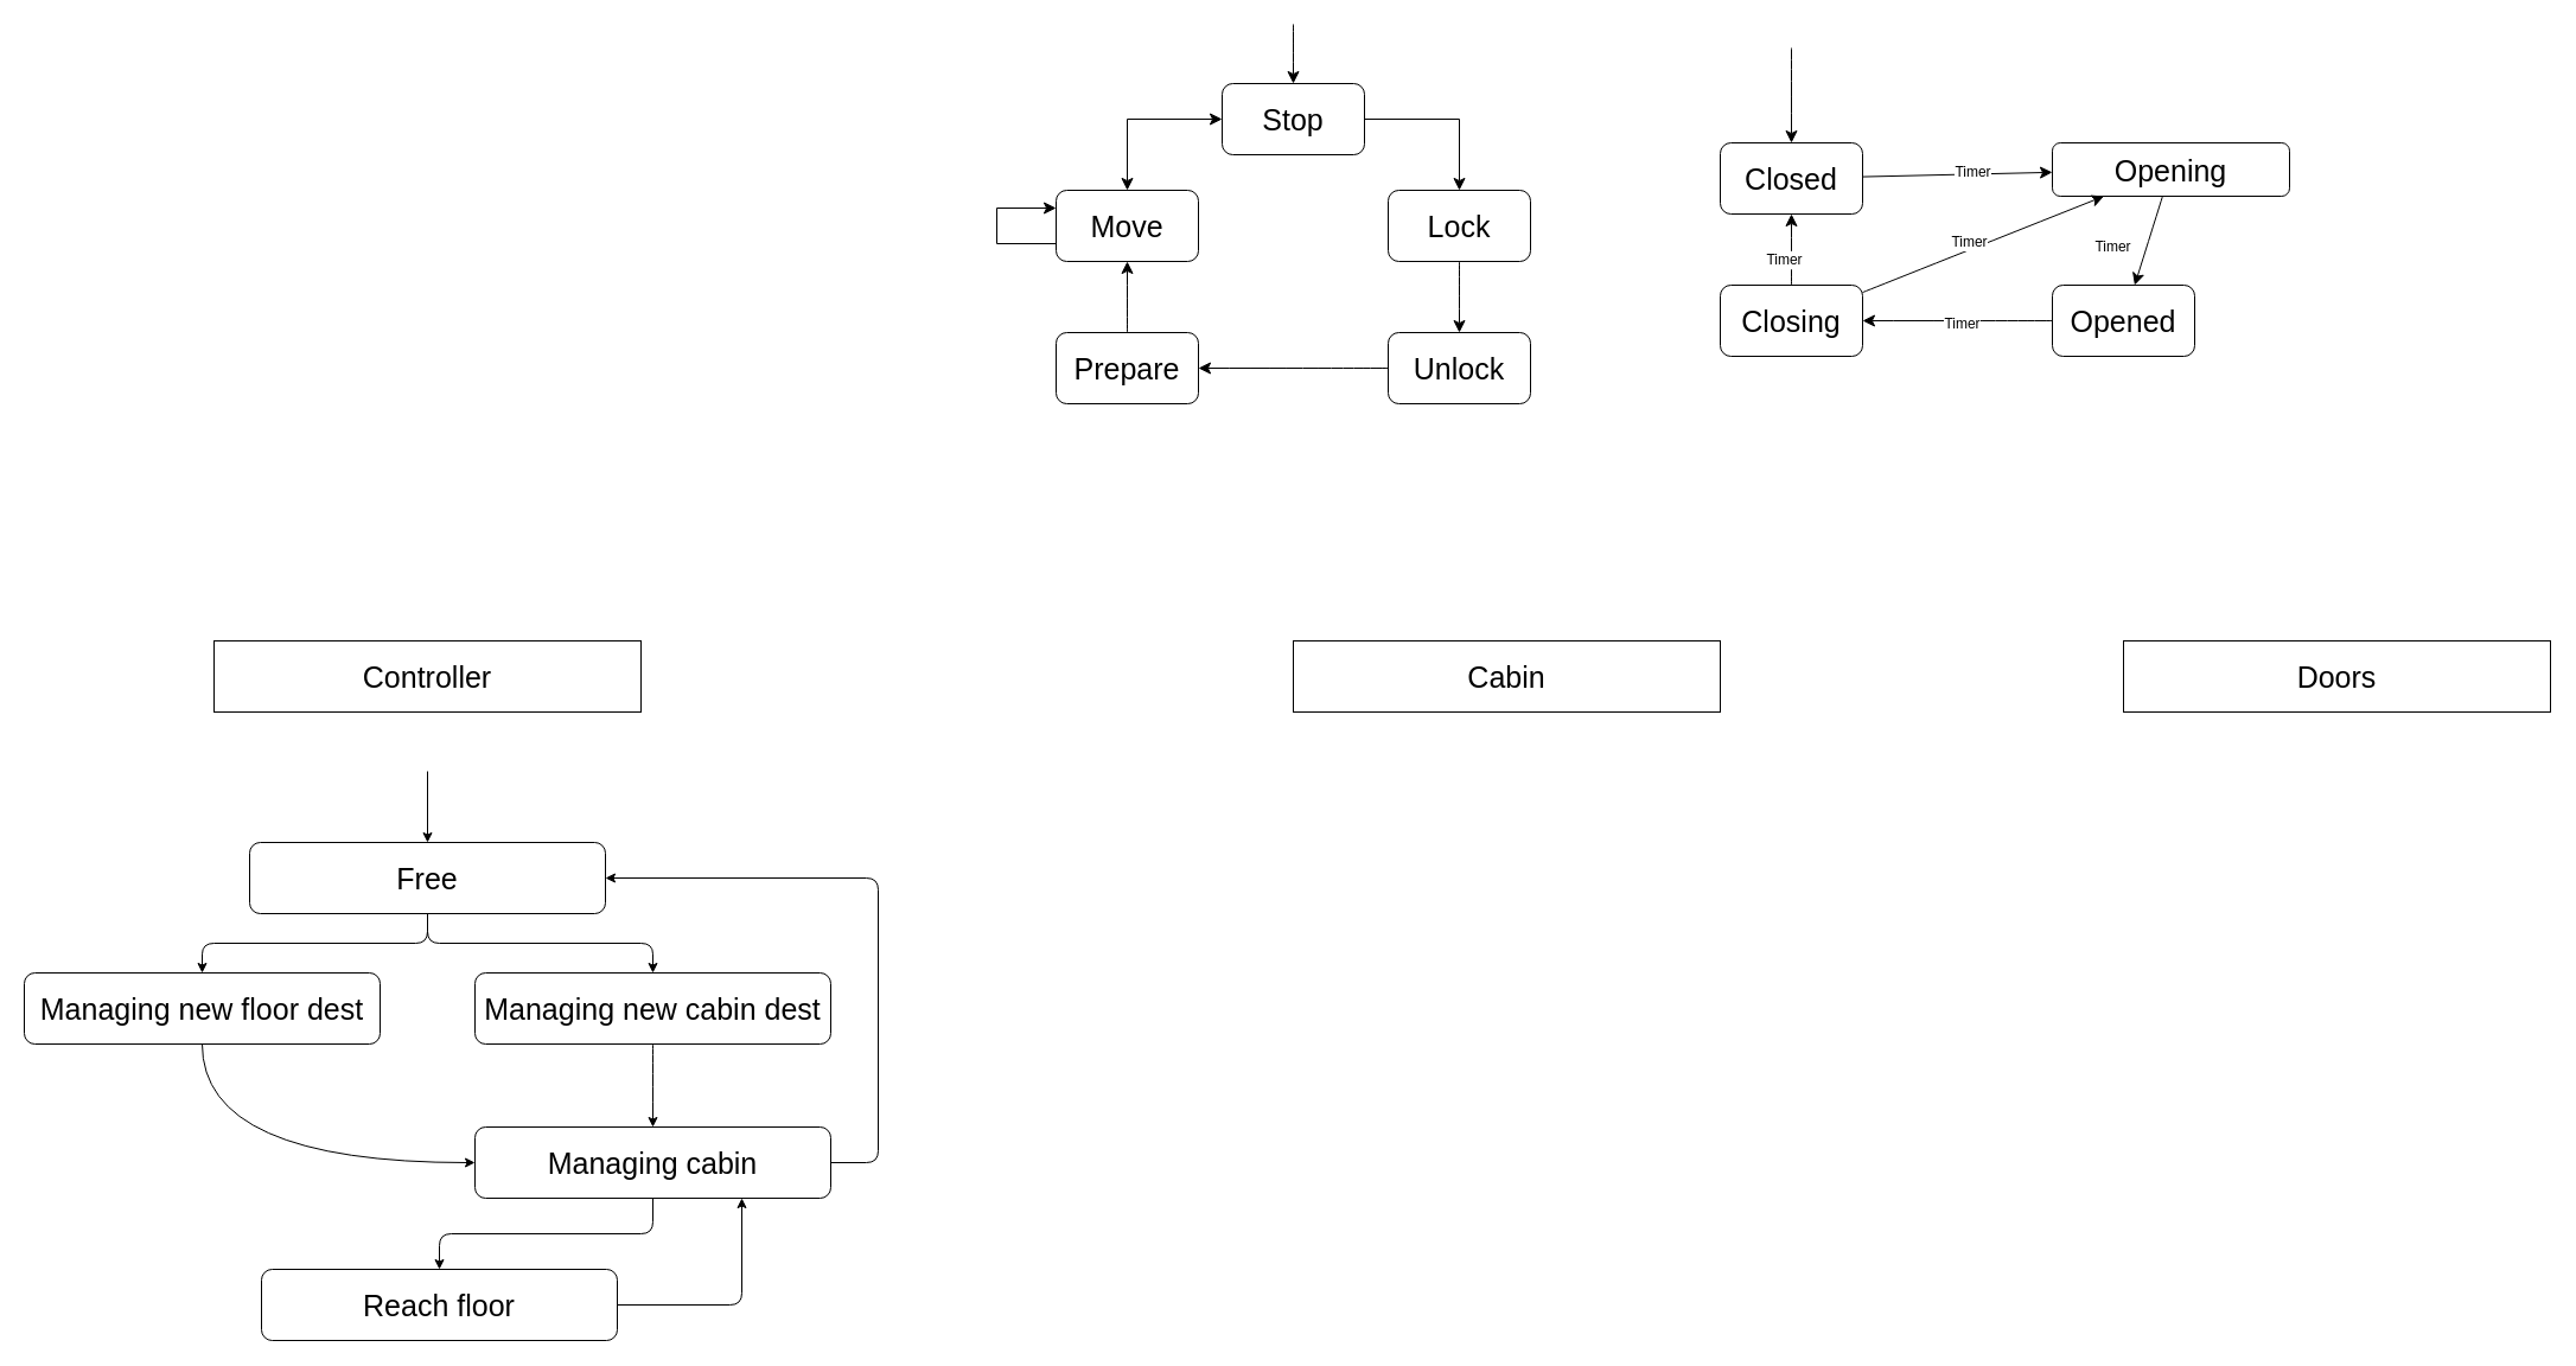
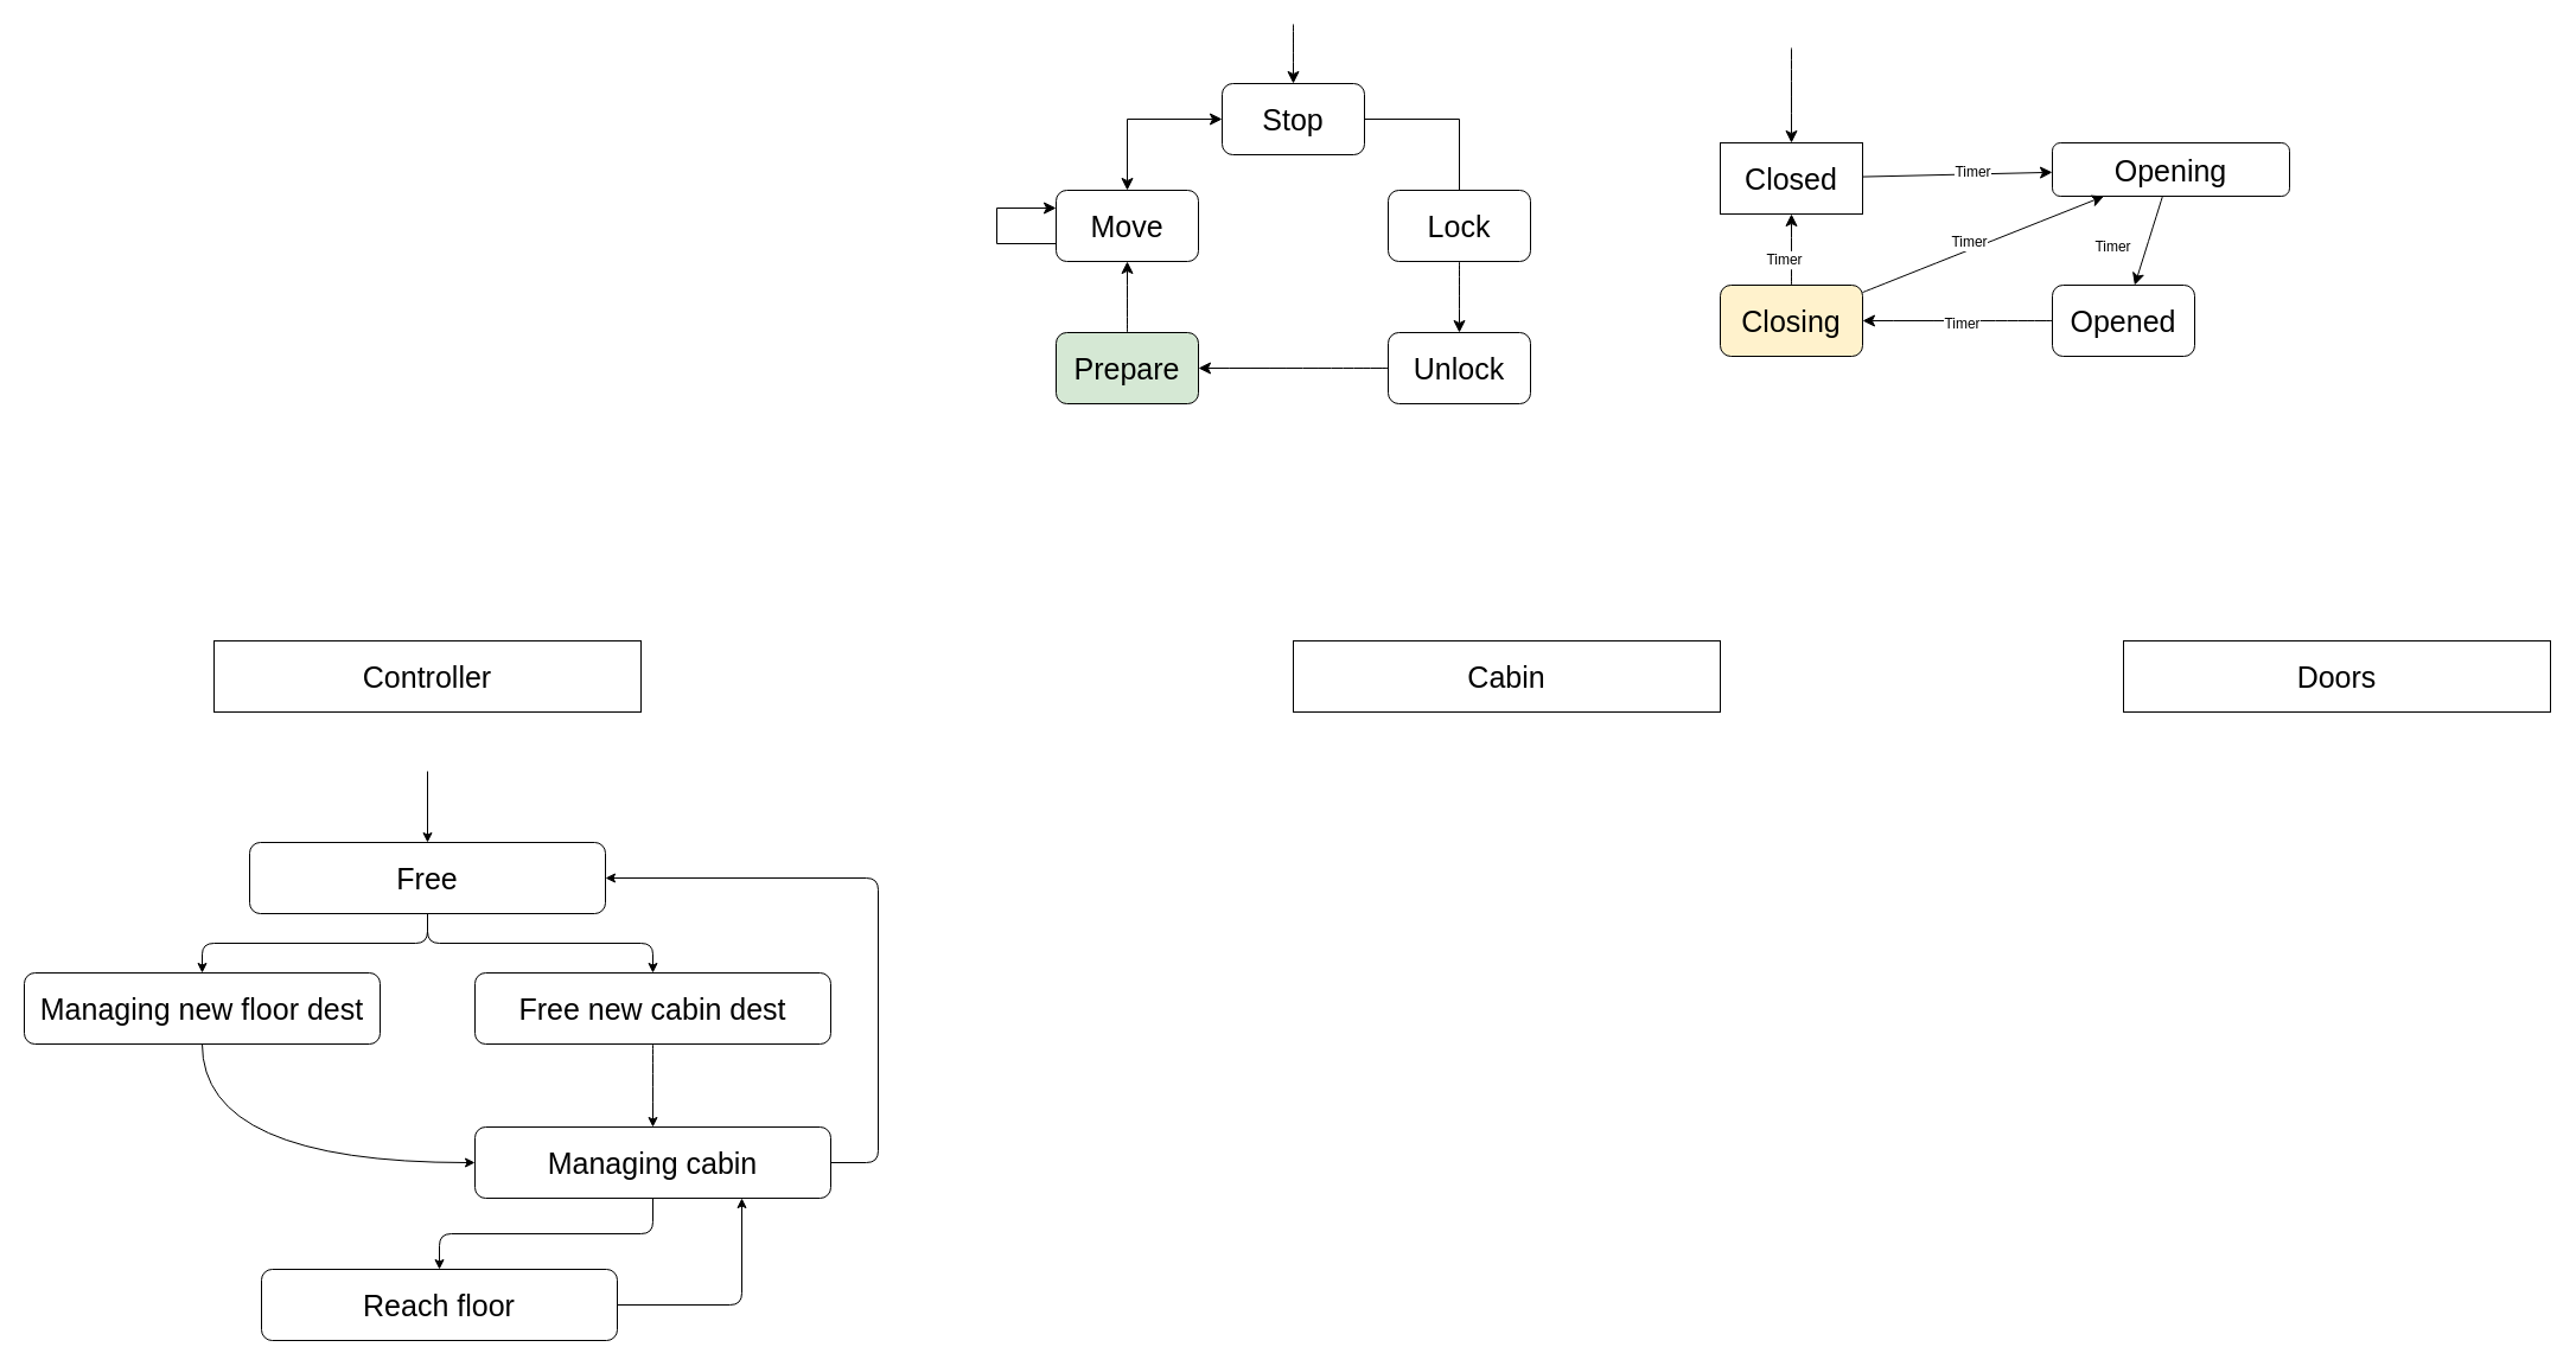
- <mxCell id="9" value="" style="endArrow=classic;html=1;rounded=0;fontSize=12;startSize=8;endSize=8;exitX=1;exitY=0.5;exitDx=0;exitDy=0;entryX=0.5;entryY=0;entryDx=0;entryDy=0;edgeStyle=orthogonalEdgeStyle;" parent="1" source="6" target="7" edge="1"><mxGeometry width="50" height="50" relative="1" as="geometry"><mxPoint x="980" y="180" as="sourcePoint" /><mxPoint x="1030" y="130" as="targetPoint" /></mxGeometry></mxCell>
+ <mxCell id="9" value="" style="endArrow=none;html=1;rounded=0;fontSize=12;startSize=8;endSize=8;exitX=1;exitY=0.5;exitDx=0;exitDy=0;entryX=0.5;entryY=0;entryDx=0;entryDy=0;edgeStyle=orthogonalEdgeStyle;" parent="1" source="6" target="7" edge="1"><mxGeometry width="50" height="50" relative="1" as="geometry"><mxPoint x="980" y="180" as="sourcePoint" /><mxPoint x="1030" y="130" as="targetPoint" /></mxGeometry></mxCell>
- <mxCell id="16" value="&lt;font style=&quot;font-size: 25px;&quot;&gt;Closed&lt;/font&gt;" style="rounded=1;whiteSpace=wrap;html=1;" parent="1" vertex="1"><mxGeometry x="1450" y="120" width="120" height="60" as="geometry" /></mxCell>
+ <mxCell id="16" value="&lt;font style=&quot;font-size: 25px;&quot;&gt;Closed&lt;/font&gt;" style="whiteSpace=wrap;html=1;rounded=0;" parent="1" vertex="1"><mxGeometry x="1450" y="120" width="120" height="60" as="geometry" /></mxCell>
- <mxCell id="17" value="&lt;font style=&quot;font-size: 25px;&quot;&gt;Closing&lt;/font&gt;" style="rounded=1;whiteSpace=wrap;html=1;" parent="1" vertex="1"><mxGeometry x="1450" y="240" width="120" height="60" as="geometry" /></mxCell>
+ <mxCell id="17" value="&lt;font style=&quot;font-size: 25px;&quot;&gt;Closing&lt;/font&gt;" style="rounded=1;whiteSpace=wrap;html=1;fillColor=#fff2cc;" parent="1" vertex="1"><mxGeometry x="1450" y="240" width="120" height="60" as="geometry" /></mxCell>
- <mxCell id="5" value="&lt;font style=&quot;font-size: 25px;&quot;&gt;Prepare&lt;/font&gt;" style="rounded=1;whiteSpace=wrap;html=1;" parent="1" vertex="1"><mxGeometry x="890" y="280" width="120" height="60" as="geometry" /></mxCell>
+ <mxCell id="5" value="&lt;font style=&quot;font-size: 25px;&quot;&gt;Prepare&lt;/font&gt;" style="rounded=1;whiteSpace=wrap;html=1;fillColor=#d5e8d4;" parent="1" vertex="1"><mxGeometry x="890" y="280" width="120" height="60" as="geometry" /></mxCell>
- <mxCell id="36" value="&lt;font style=&quot;font-size: 25px;&quot;&gt;Managing new cabin dest&lt;/font&gt;" style="rounded=1;whiteSpace=wrap;html=1;" vertex="1" parent="1"><mxGeometry x="400" y="820" width="300" height="60" as="geometry" /></mxCell>
+ <mxCell id="36" value="&lt;font style=&quot;font-size: 25px;&quot;&gt;Free new cabin dest&lt;/font&gt;" style="rounded=1;whiteSpace=wrap;html=1;" vertex="1" parent="1"><mxGeometry x="400" y="820" width="300" height="60" as="geometry" /></mxCell>
